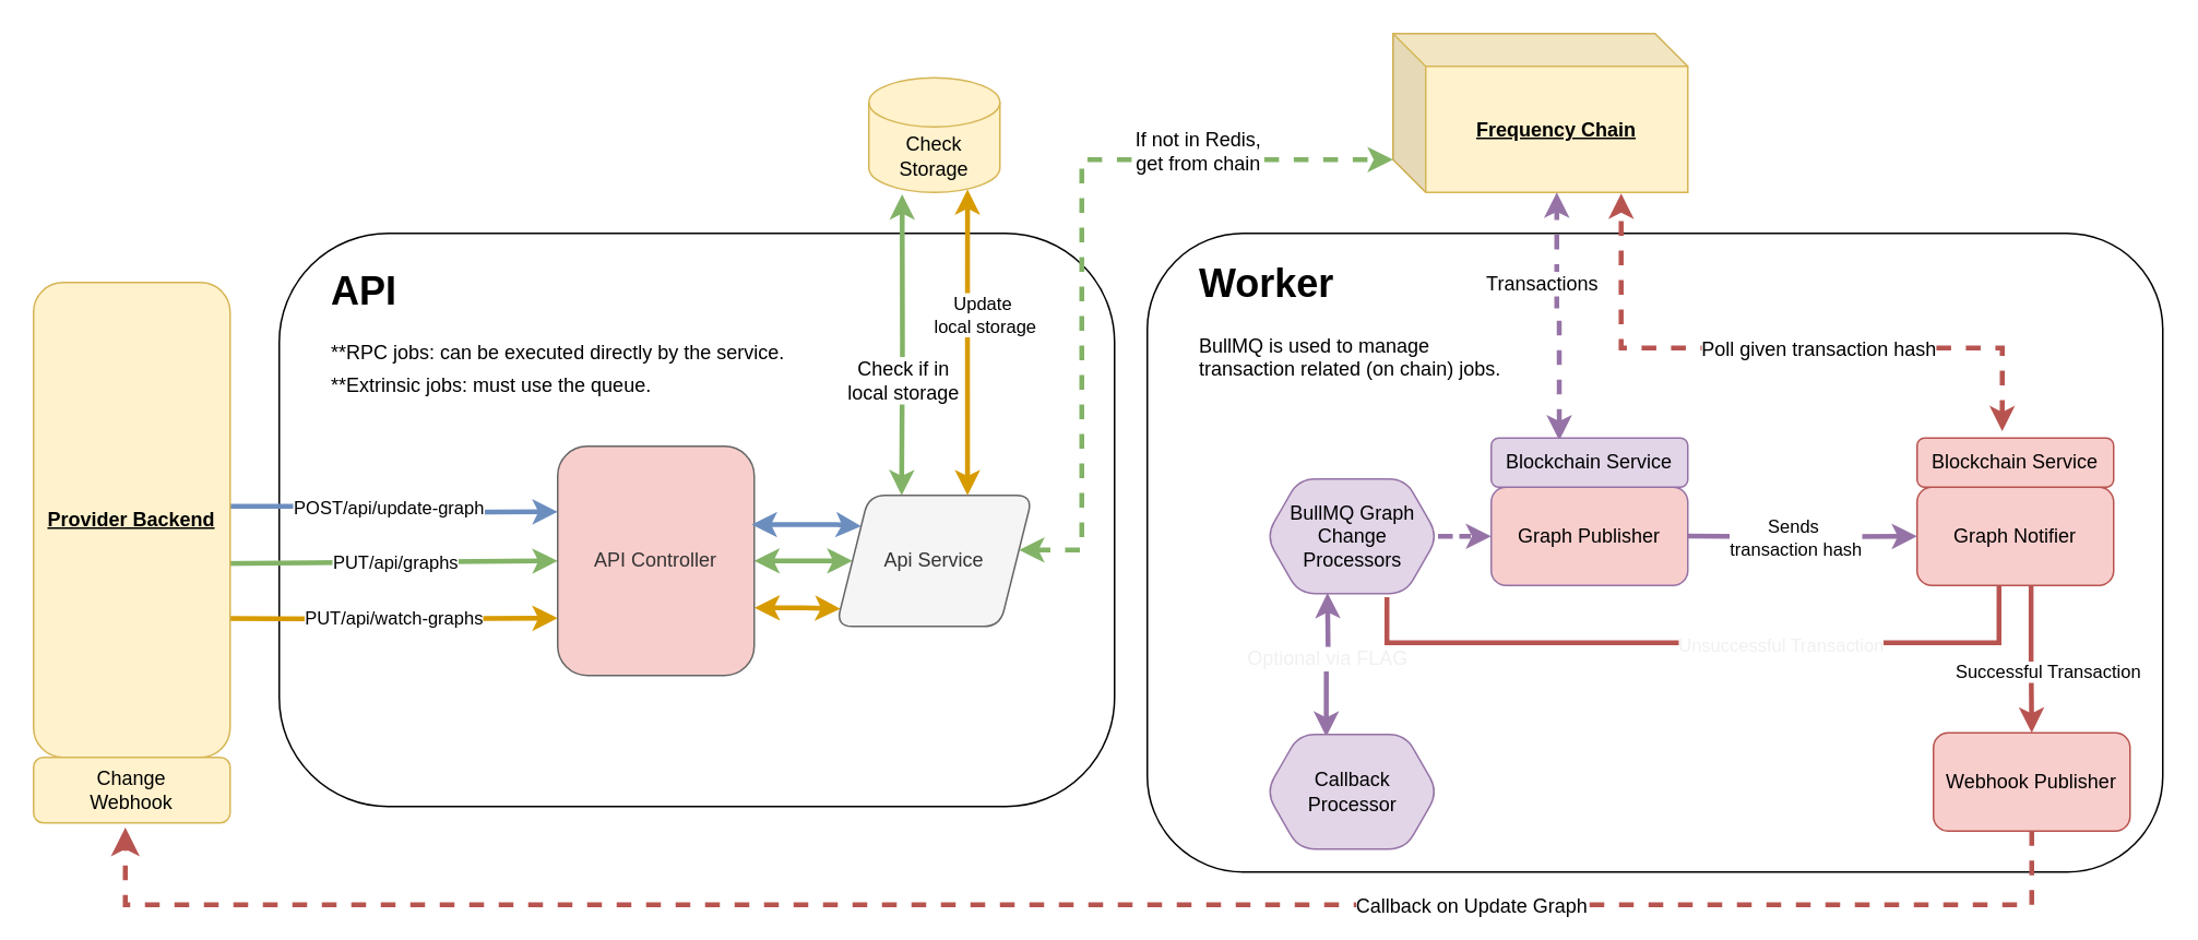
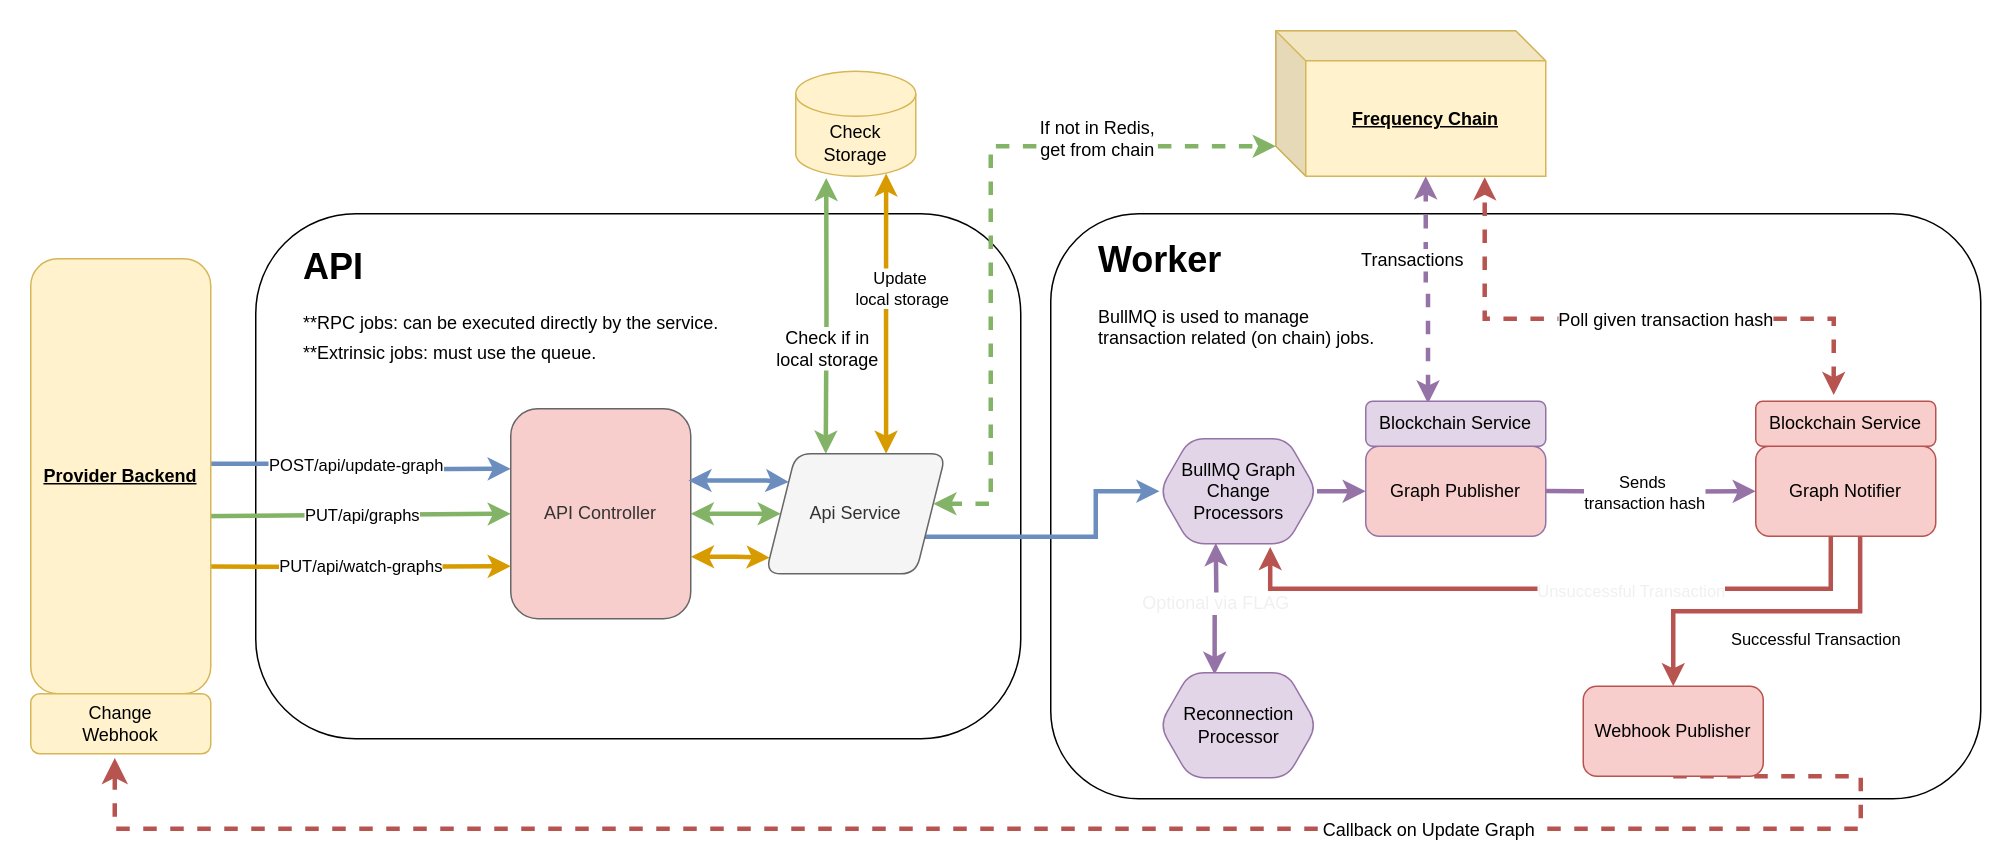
- <mxCell id="25" style="edgeStyle=orthogonalEdgeStyle;rounded=0;orthogonalLoop=1;jettySize=auto;html=1;fontFamily=Helvetica;fontSize=12;fontColor=default;fillColor=#e1d5e7;strokeColor=#9673a6;strokeWidth=3;dashed=1;" edge="1" parent="1" source="28" target="37"><mxGeometry relative="1" as="geometry"><mxPoint x="905.071" y="327" as="targetPoint" /></mxGeometry></mxCell>
+ <mxCell id="25" style="edgeStyle=orthogonalEdgeStyle;rounded=0;orthogonalLoop=1;jettySize=auto;html=1;fontFamily=Helvetica;fontSize=12;fontColor=default;fillColor=#e1d5e7;strokeColor=#9673a6;strokeWidth=3;" edge="1" parent="1" source="28" target="37"><mxGeometry relative="1" as="geometry"><mxPoint x="905.071" y="327" as="targetPoint" /></mxGeometry></mxCell>
+ <mxCell id="16" style="edgeStyle=orthogonalEdgeStyle;rounded=0;orthogonalLoop=1;jettySize=auto;html=1;entryX=0;entryY=0.5;entryDx=0;entryDy=0;fontFamily=Helvetica;fontSize=12;fontColor=default;strokeWidth=3;fillColor=#dae8fc;strokeColor=#6c8ebf;exitX=1;exitY=0.75;exitDx=0;exitDy=0;" edge="1" parent="1" source="19" target="28"><mxGeometry relative="1" as="geometry"><Array as="points"><mxPoint x="730" y="357" /><mxPoint x="730" y="327" /></Array></mxGeometry></mxCell>
- <mxCell id="48" style="edgeStyle=orthogonalEdgeStyle;rounded=0;orthogonalLoop=1;jettySize=auto;html=1;exitX=0.417;exitY=1.006;exitDx=0;exitDy=0;entryX=0.703;entryY=1.031;entryDx=0;entryDy=0;fillColor=#f8cecc;strokeColor=#b85450;strokeWidth=3;exitPerimeter=0;entryPerimeter=0;endArrow=none;" edge="1" parent="1" source="38" target="28"><mxGeometry relative="1" as="geometry"><Array as="points"><mxPoint x="1220" y="392" /><mxPoint x="846" y="392" /></Array></mxGeometry></mxCell>
+ <mxCell id="48" style="edgeStyle=orthogonalEdgeStyle;rounded=0;orthogonalLoop=1;jettySize=auto;html=1;exitX=0.417;exitY=1.006;exitDx=0;exitDy=0;entryX=0.703;entryY=1.031;entryDx=0;entryDy=0;fillColor=#f8cecc;strokeColor=#b85450;strokeWidth=3;exitPerimeter=0;entryPerimeter=0;" edge="1" parent="1" source="38" target="28"><mxGeometry relative="1" as="geometry"><Array as="points"><mxPoint x="1220" y="392" /><mxPoint x="846" y="392" /></Array></mxGeometry></mxCell>
- <mxCell id="22" value="Webhook Publisher" style="rounded=1;whiteSpace=wrap;html=1;strokeColor=#b85450;align=center;verticalAlign=middle;fontFamily=Helvetica;fontSize=12;fillColor=#f8cecc;fontColor=#000000;" vertex="1" parent="1"><mxGeometry x="1180" y="447" width="120" height="60" as="geometry" /></mxCell>
+ <mxCell id="22" value="Webhook Publisher" style="rounded=1;whiteSpace=wrap;html=1;strokeColor=#b85450;align=center;verticalAlign=middle;fontFamily=Helvetica;fontSize=12;fillColor=#f8cecc;fontColor=#000000;" vertex="1" parent="1"><mxGeometry x="1055" y="457" width="120" height="60" as="geometry" /></mxCell>
- <mxCell id="36" value="Callback Processor" style="shape=hexagon;perimeter=hexagonPerimeter2;whiteSpace=wrap;html=1;fixedSize=1;rounded=1;strokeColor=#9673a6;align=center;verticalAlign=middle;fontFamily=Helvetica;fontSize=12;fillColor=#e1d5e7;fontColor=#000000;" vertex="1" parent="1"><mxGeometry x="772.5" y="448" width="105" height="70" as="geometry" /></mxCell>
+ <mxCell id="36" value="Reconnection Processor" style="shape=hexagon;perimeter=hexagonPerimeter2;whiteSpace=wrap;html=1;fixedSize=1;rounded=1;strokeColor=#9673a6;align=center;verticalAlign=middle;fontFamily=Helvetica;fontSize=12;fillColor=#e1d5e7;fontColor=#000000;" vertex="1" parent="1"><mxGeometry x="772.5" y="448" width="105" height="70" as="geometry" /></mxCell>
